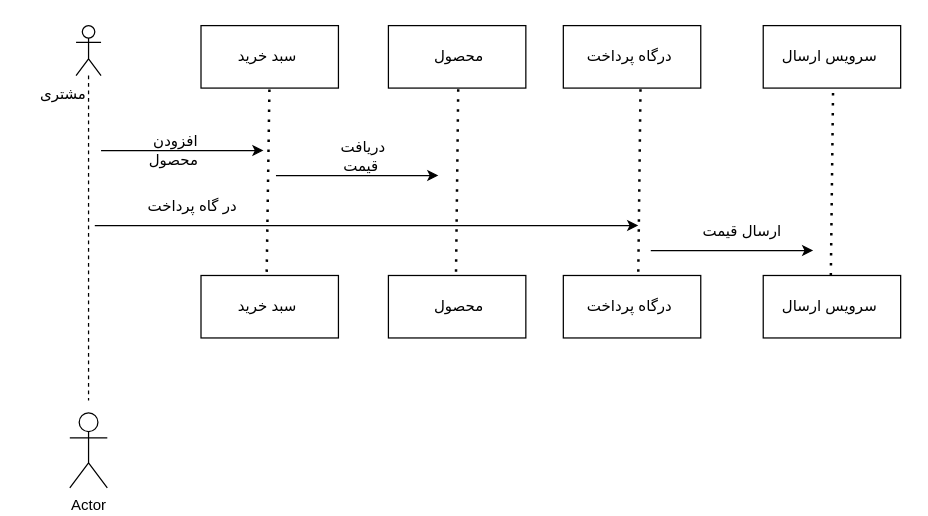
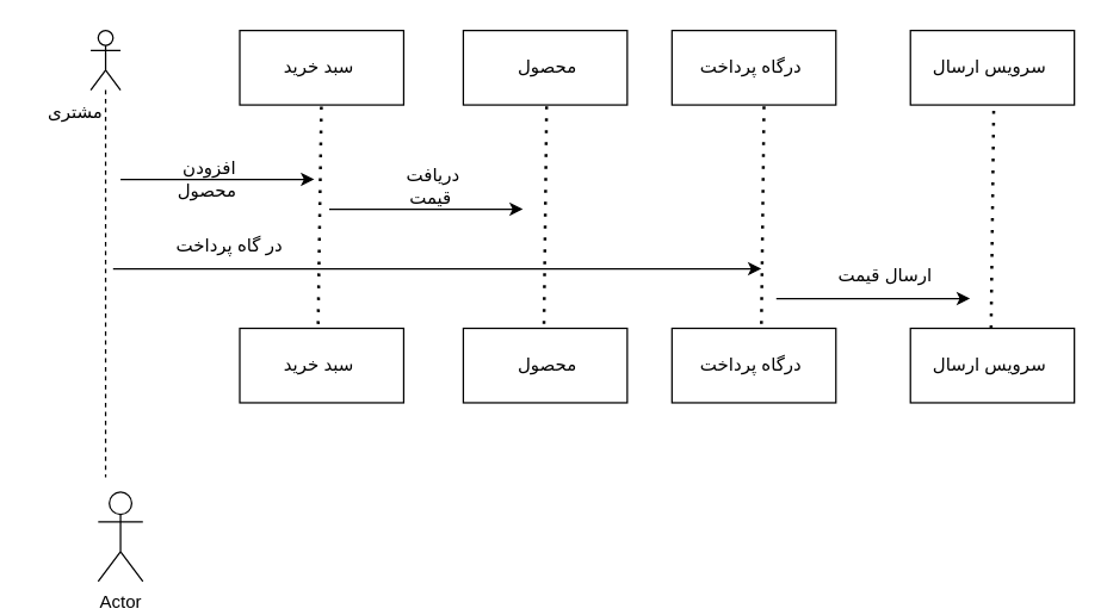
- <mxCell id="12" value="Actor" style="shape=umlActor;verticalLabelPosition=bottom;verticalAlign=top;html=1;outlineConnect=0;" vertex="1" parent="1"><mxGeometry x="55" y="330" width="30" height="60" as="geometry" /></mxCell>
+ <mxCell id="12" value="Actor" style="shape=umlActor;verticalLabelPosition=bottom;verticalAlign=top;html=1;outlineConnect=0;" vertex="1" parent="1"><mxGeometry x="65" y="330" width="30" height="60" as="geometry" /></mxCell>
